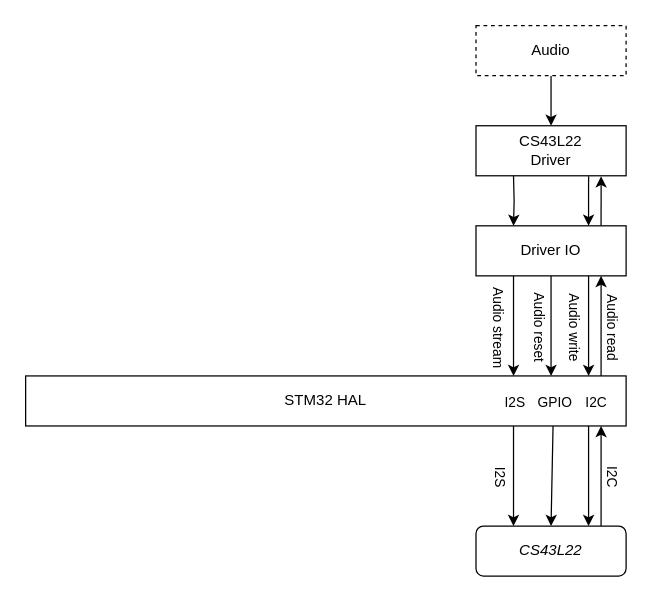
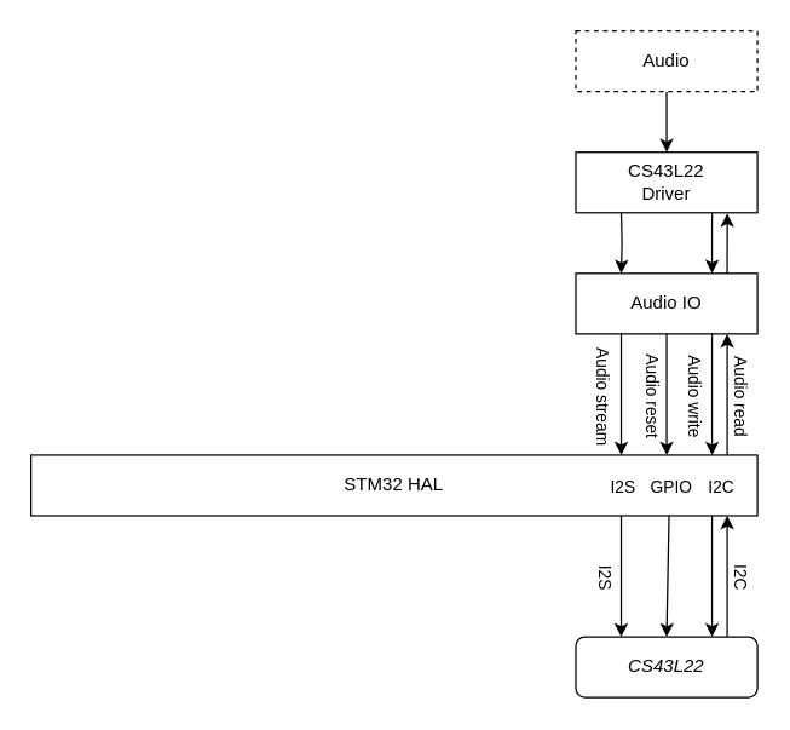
- <mxCell id="10" value="Driver IO" style="rounded=0;whiteSpace=wrap;html=1;" parent="1" vertex="1"><mxGeometry x="380" y="180" width="120" height="40" as="geometry" /></mxCell>
+ <mxCell id="10" value="Audio IO" style="rounded=0;whiteSpace=wrap;html=1;" parent="1" vertex="1"><mxGeometry x="380" y="180" width="120" height="40" as="geometry" /></mxCell>
